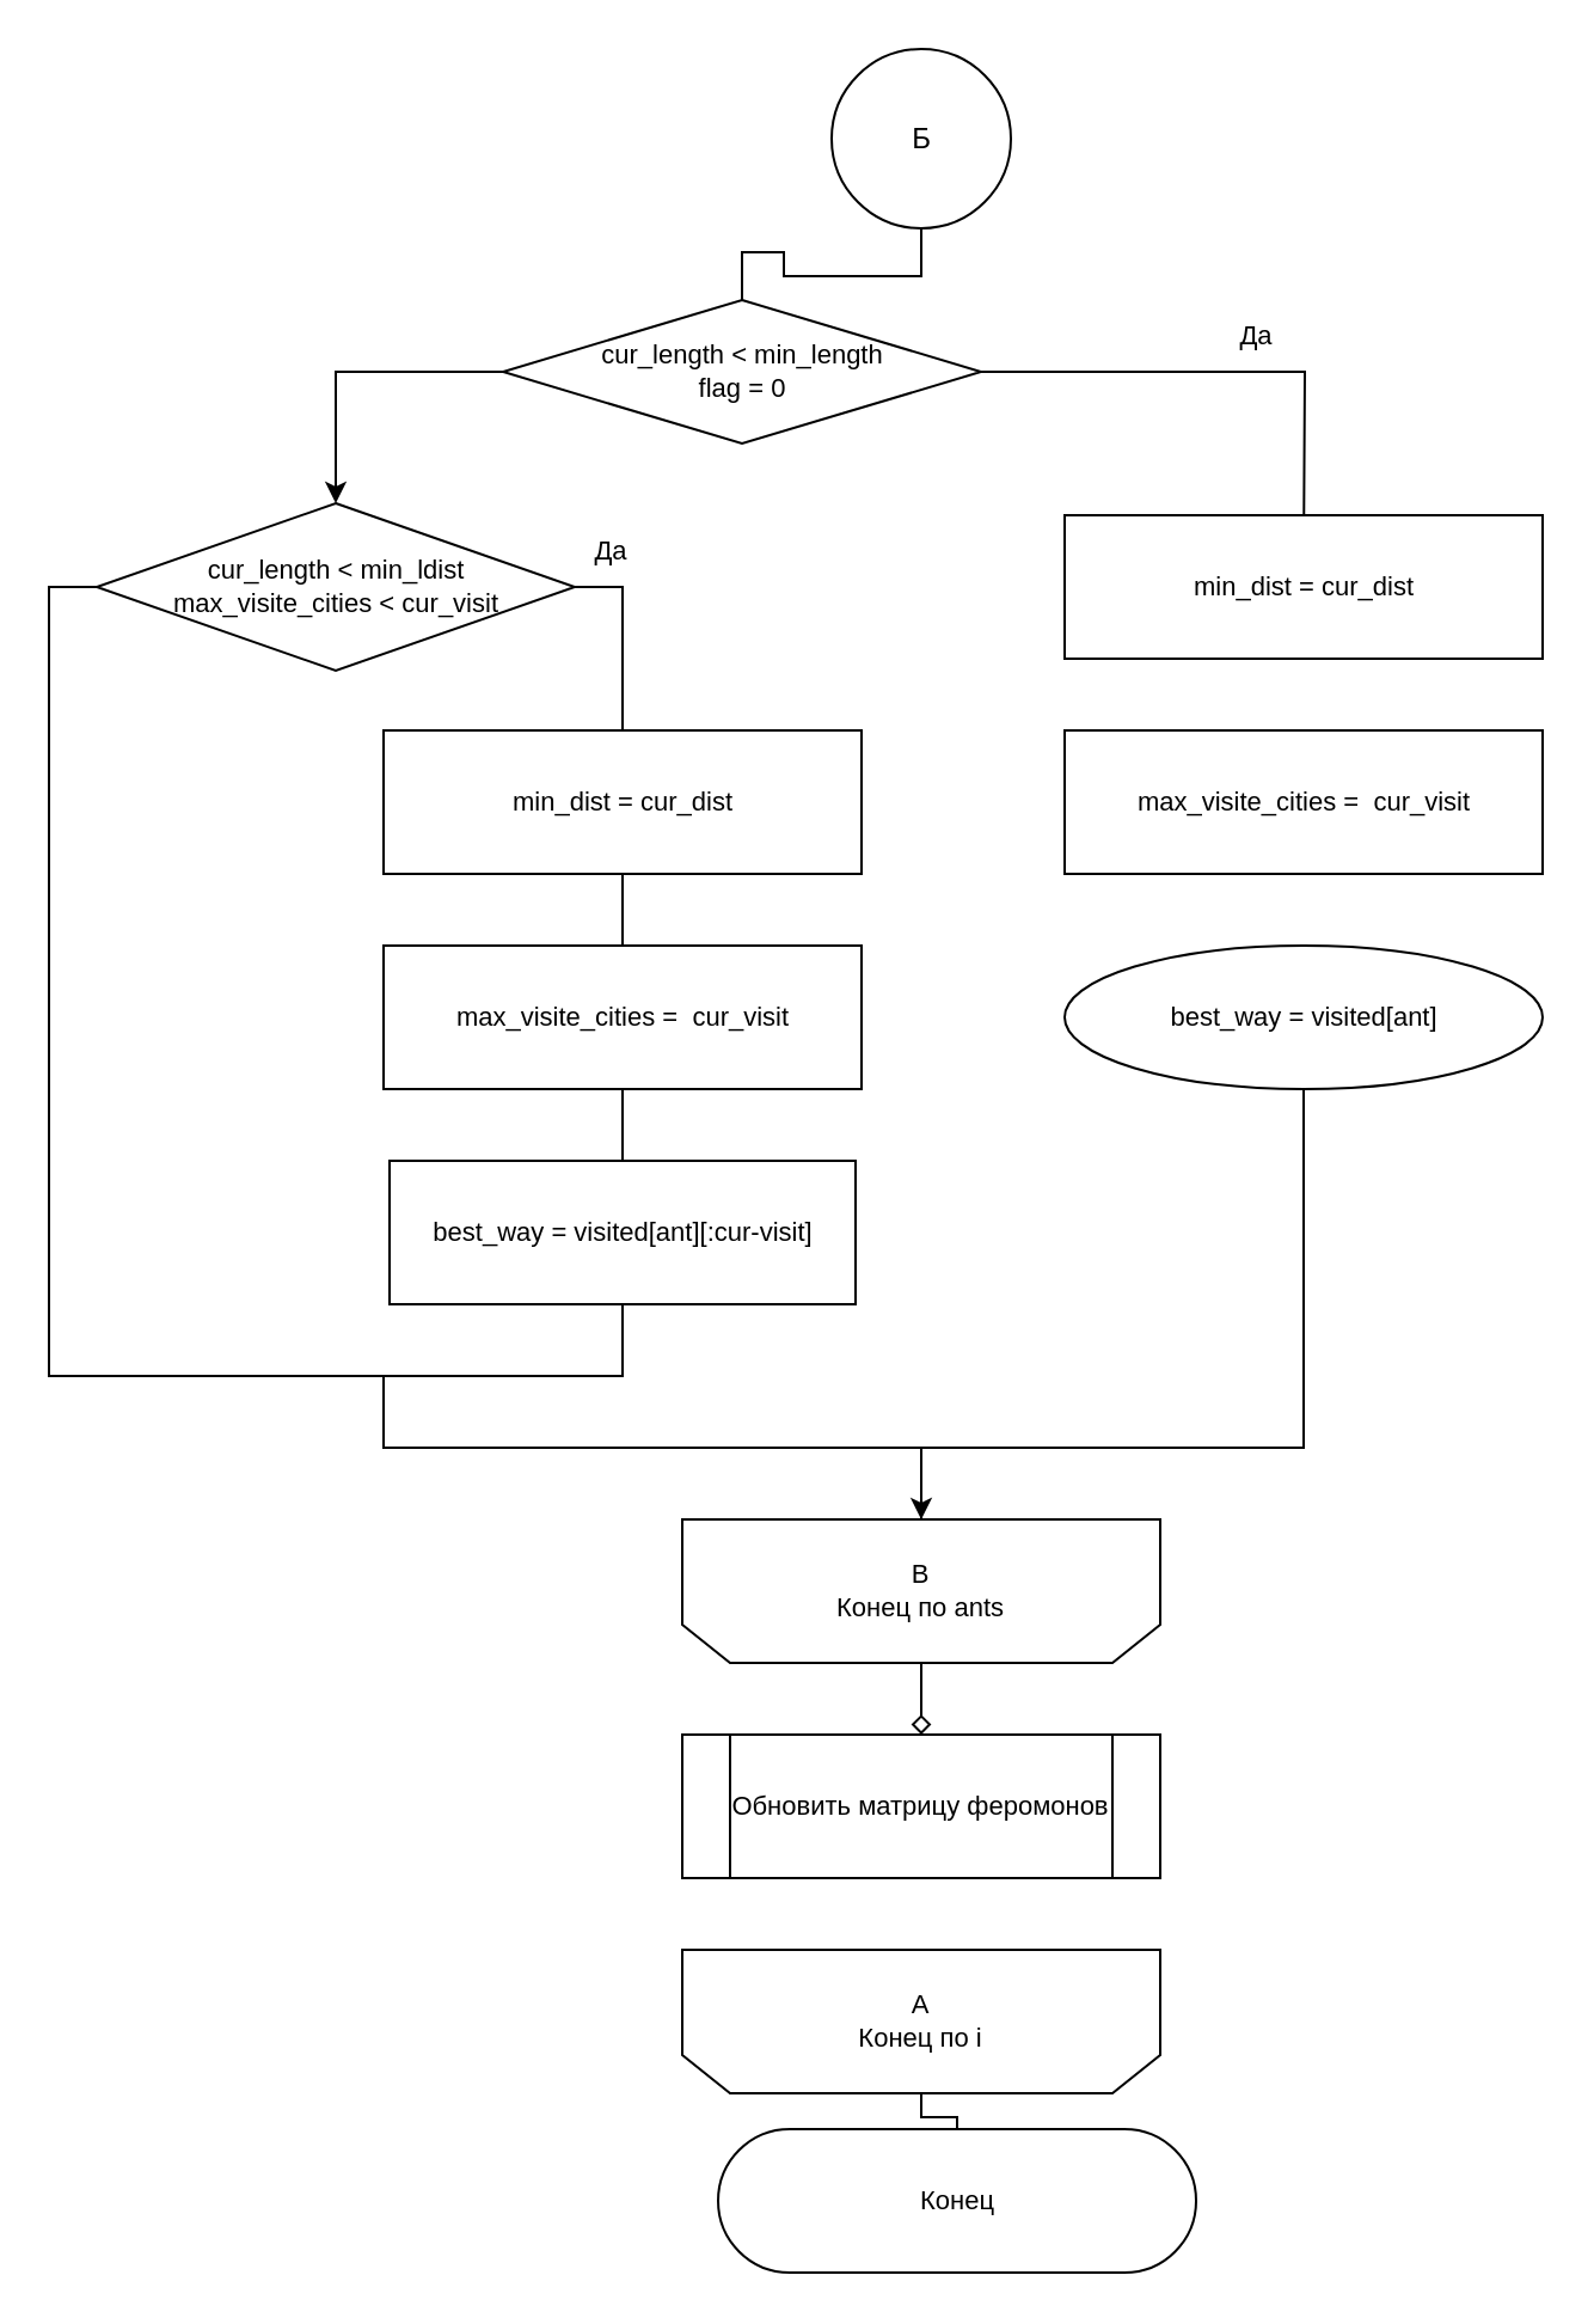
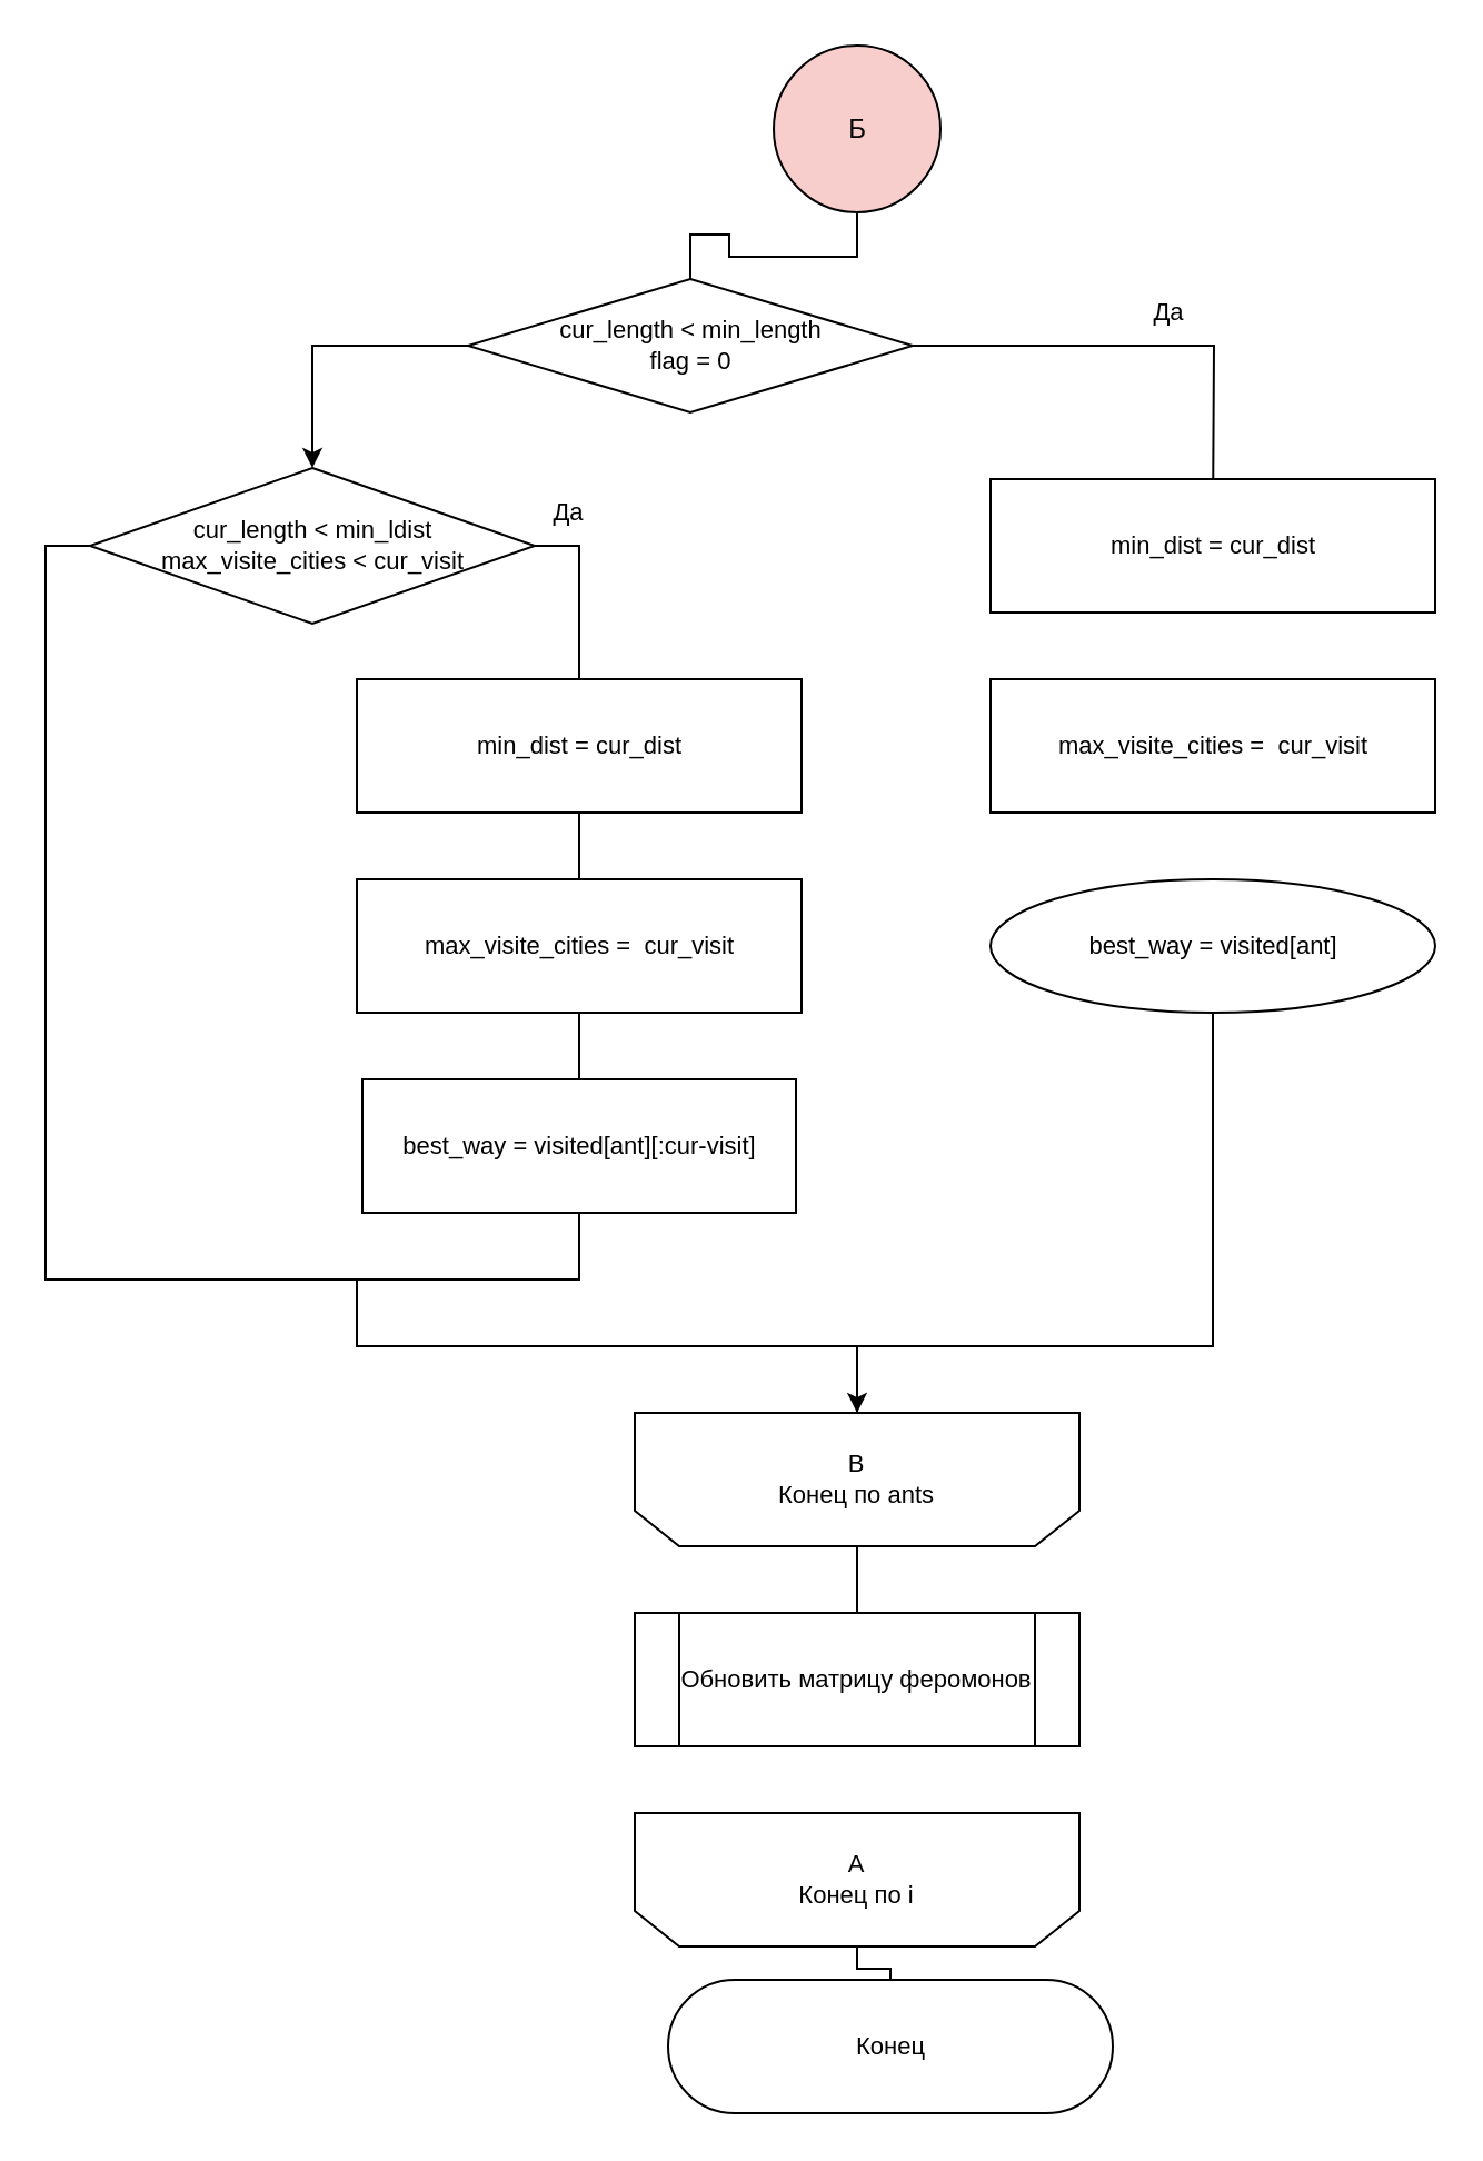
- <mxCell id="25" value="Б" style="ellipse;whiteSpace=wrap;html=1;aspect=fixed;" vertex="1" parent="1"><mxGeometry x="347.5" y="20" width="75" height="75" as="geometry" /></mxCell>
+ <mxCell id="25" value="Б" style="ellipse;whiteSpace=wrap;html=1;aspect=fixed;fillColor=#f8cecc;" vertex="1" parent="1"><mxGeometry x="347.5" y="20" width="75" height="75" as="geometry" /></mxCell>
- <mxCell id="2" style="edgeStyle=orthogonalEdgeStyle;rounded=0;html=1;exitX=0.5;exitY=0;exitDx=0;exitDy=0;entryX=0.5;entryY=0;entryDx=0;entryDy=0;endArrow=diamond;endFill=0;fontSize=11;" edge="1" parent="1" source="3" target="10"><mxGeometry relative="1" as="geometry" /></mxCell>
+ <mxCell id="2" style="edgeStyle=orthogonalEdgeStyle;rounded=0;html=1;exitX=0.5;exitY=0;exitDx=0;exitDy=0;entryX=0.5;entryY=0;entryDx=0;entryDy=0;endArrow=none;endFill=0;fontSize=11;" edge="1" parent="1" source="3" target="10"><mxGeometry relative="1" as="geometry" /></mxCell>
